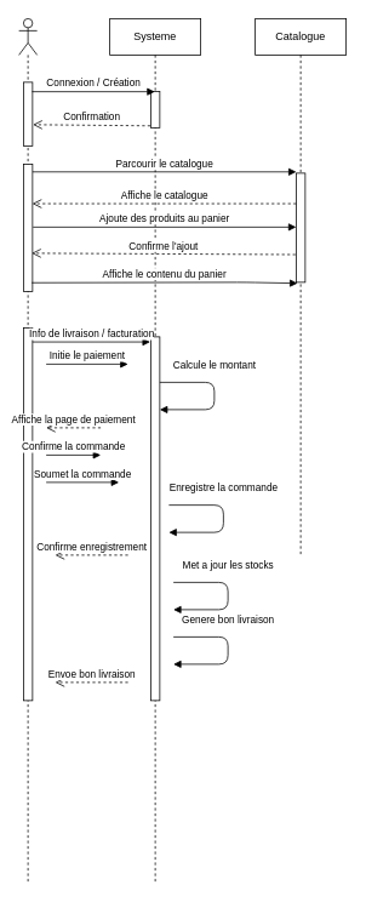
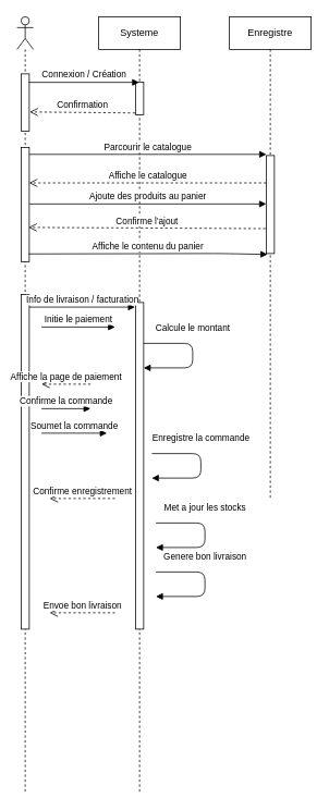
- <mxCell id="11" value="Catalogue" style="shape=umlLifeline;perimeter=lifelinePerimeter;whiteSpace=wrap;html=1;container=1;collapsible=0;recursiveResize=0;outlineConnect=0;" parent="1" vertex="1"><mxGeometry x="280" y="20" width="100" height="590" as="geometry" /></mxCell>
+ <mxCell id="11" value="Enregistre" style="shape=umlLifeline;perimeter=lifelinePerimeter;whiteSpace=wrap;html=1;container=1;collapsible=0;recursiveResize=0;outlineConnect=0;" parent="1" vertex="1"><mxGeometry x="280" y="20" width="100" height="590" as="geometry" /></mxCell>
